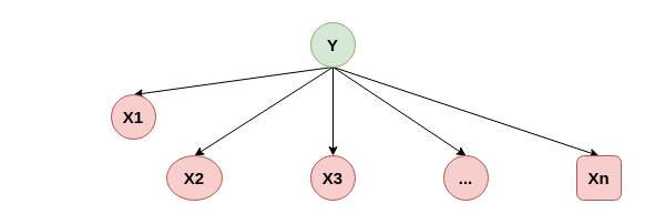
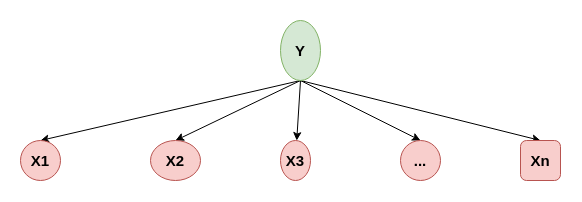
- <mxCell id="7" value="&lt;span style=&quot;font-size: 15px&quot;&gt;&lt;b&gt;Y&lt;/b&gt;&lt;/span&gt;" style="ellipse;whiteSpace=wrap;html=1;aspect=fixed;fillColor=#d5e8d4;strokeColor=#82b366;" vertex="1" parent="1"><mxGeometry x="280" y="20" width="40" height="40" as="geometry" /></mxCell>
+ <mxCell id="7" value="&lt;span style=&quot;font-size: 15px&quot;&gt;&lt;b&gt;Y&lt;/b&gt;&lt;/span&gt;" style="ellipse;whiteSpace=wrap;html=1;aspect=fixed;fillColor=#d5e8d4;strokeColor=#82b366;" vertex="1" parent="1"><mxGeometry x="280" y="20" width="40" height="60" as="geometry" /></mxCell>
- <mxCell id="8" value="&lt;span style=&quot;font-size: 15px&quot;&gt;&lt;b&gt;X1&lt;/b&gt;&lt;/span&gt;" style="ellipse;whiteSpace=wrap;html=1;aspect=fixed;fillColor=#f8cecc;strokeColor=#b85450;" vertex="1" parent="1"><mxGeometry x="100" y="85" width="40" height="40" as="geometry" /></mxCell>
+ <mxCell id="8" value="&lt;span style=&quot;font-size: 15px&quot;&gt;&lt;b&gt;X1&lt;/b&gt;&lt;/span&gt;" style="ellipse;whiteSpace=wrap;html=1;aspect=fixed;fillColor=#f8cecc;strokeColor=#b85450;" vertex="1" parent="1"><mxGeometry x="20" y="140" width="40" height="40" as="geometry" /></mxCell>
- <mxCell id="10" value="&lt;span style=&quot;font-size: 15px&quot;&gt;&lt;b&gt;X3&lt;/b&gt;&lt;/span&gt;" style="ellipse;whiteSpace=wrap;html=1;aspect=fixed;fillColor=#f8cecc;strokeColor=#b85450;" vertex="1" parent="1"><mxGeometry x="280" y="140" width="40" height="40" as="geometry" /></mxCell>
+ <mxCell id="10" value="&lt;span style=&quot;font-size: 15px&quot;&gt;&lt;b&gt;X3&lt;/b&gt;&lt;/span&gt;" style="ellipse;whiteSpace=wrap;html=1;aspect=fixed;fillColor=#f8cecc;strokeColor=#b85450;" vertex="1" parent="1"><mxGeometry x="280" y="140" width="30" height="40" as="geometry" /></mxCell>
